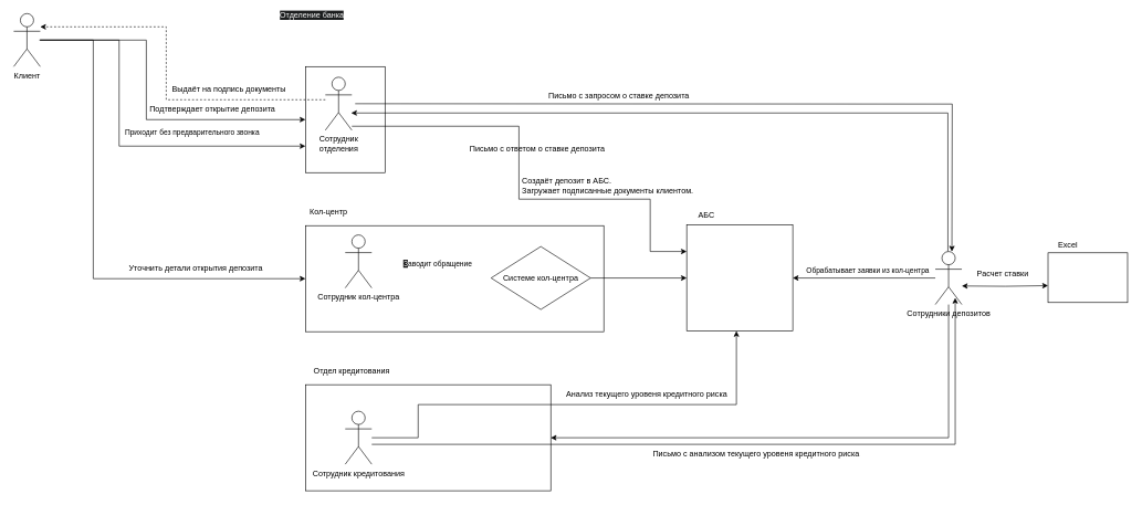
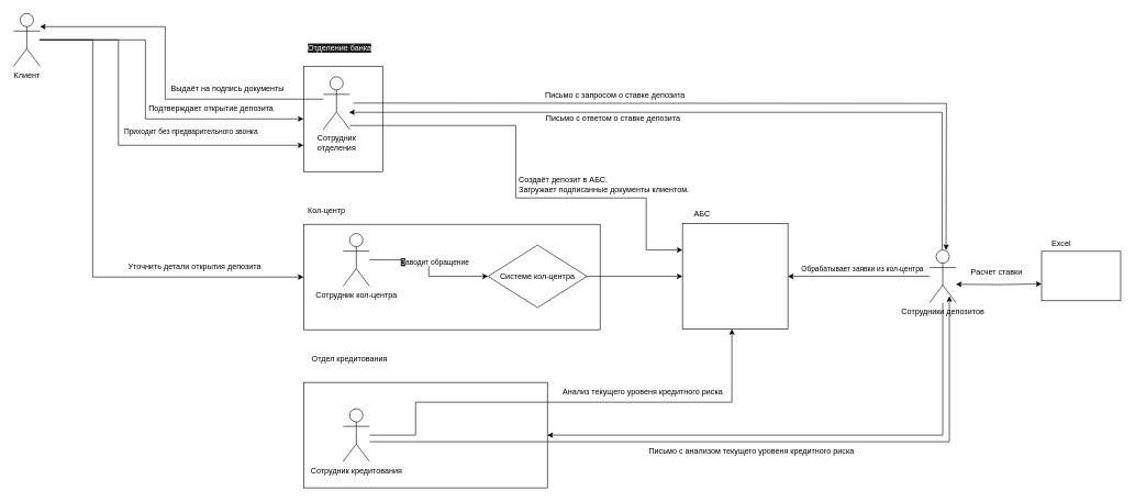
- <mxCell id="8" value="&#10;&lt;span style=&quot;color: rgb(255, 255, 255); font-family: Helvetica; font-size: 12px; font-style: normal; font-variant-ligatures: normal; font-variant-caps: normal; font-weight: 400; letter-spacing: normal; orphans: 2; text-align: center; text-indent: 0px; text-transform: none; widows: 2; word-spacing: 0px; -webkit-text-stroke-width: 0px; white-space: normal; background-color: rgb(27, 29, 30); text-decoration-thickness: initial; text-decoration-style: initial; text-decoration-color: initial; display: inline !important; float: none;&quot;&gt;Отделение банка&lt;/span&gt;&#10;&#10;" style="text;html=1;align=center;verticalAlign=middle;whiteSpace=wrap;rounded=0;" vertex="1" parent="1"><mxGeometry x="415" y="10" width="110" height="40" as="geometry" /></mxCell>
+ <mxCell id="8" value="&#10;&lt;span style=&quot;color: rgb(255, 255, 255); font-family: Helvetica; font-size: 12px; font-style: normal; font-variant-ligatures: normal; font-variant-caps: normal; font-weight: 400; letter-spacing: normal; orphans: 2; text-align: center; text-indent: 0px; text-transform: none; widows: 2; word-spacing: 0px; -webkit-text-stroke-width: 0px; white-space: normal; background-color: rgb(27, 29, 30); text-decoration-thickness: initial; text-decoration-style: initial; text-decoration-color: initial; display: inline !important; float: none;&quot;&gt;Отделение банка&lt;/span&gt;&#10;&#10;" style="text;html=1;align=center;verticalAlign=middle;whiteSpace=wrap;rounded=0;" vertex="1" parent="1"><mxGeometry x="460" y="60" width="110" height="40" as="geometry" /></mxCell>
- <mxCell id="11" style="edgeStyle=orthogonalEdgeStyle;rounded=0;orthogonalLoop=1;jettySize=auto;html=1;dashed=1;" edge="1" parent="1" source="12" target="6"><mxGeometry relative="1" as="geometry"><Array as="points"><mxPoint x="250" y="150" /><mxPoint x="250" y="40" /></Array></mxGeometry></mxCell>
+ <mxCell id="11" style="edgeStyle=orthogonalEdgeStyle;rounded=0;orthogonalLoop=1;jettySize=auto;html=1;" edge="1" parent="1" source="12" target="6"><mxGeometry relative="1" as="geometry"><Array as="points"><mxPoint x="250" y="150" /><mxPoint x="250" y="40" /></Array></mxGeometry></mxCell>
- <mxCell id="39" value="Письмо с ответом о ставке депозита" style="text;html=1;align=center;verticalAlign=middle;whiteSpace=wrap;rounded=0;" vertex="1" parent="1"><mxGeometry x="705" y="215" width="210" height="20" as="geometry" /></mxCell>
+ <mxCell id="39" value="Письмо с ответом о ставке депозита" style="text;html=1;align=center;verticalAlign=middle;whiteSpace=wrap;rounded=0;" vertex="1" parent="1"><mxGeometry x="825" y="170" width="210" height="20" as="geometry" /></mxCell>
+ <mxCell id="16" style="edgeStyle=orthogonalEdgeStyle;rounded=0;orthogonalLoop=1;jettySize=auto;html=1;" edge="1" parent="1" source="17" target="19"><mxGeometry relative="1" as="geometry" /></mxCell>
- <mxCell id="33" value="Отдел кредитования" style="text;html=1;align=center;verticalAlign=middle;whiteSpace=wrap;rounded=0;" vertex="1" parent="1"><mxGeometry x="460" y="540" width="140" height="40" as="geometry" /></mxCell>
+ <mxCell id="33" value="Отдел кредитования" style="text;html=1;align=center;verticalAlign=middle;whiteSpace=wrap;rounded=0;" vertex="1" parent="1"><mxGeometry x="460" y="525" width="140" height="40" as="geometry" /></mxCell>
